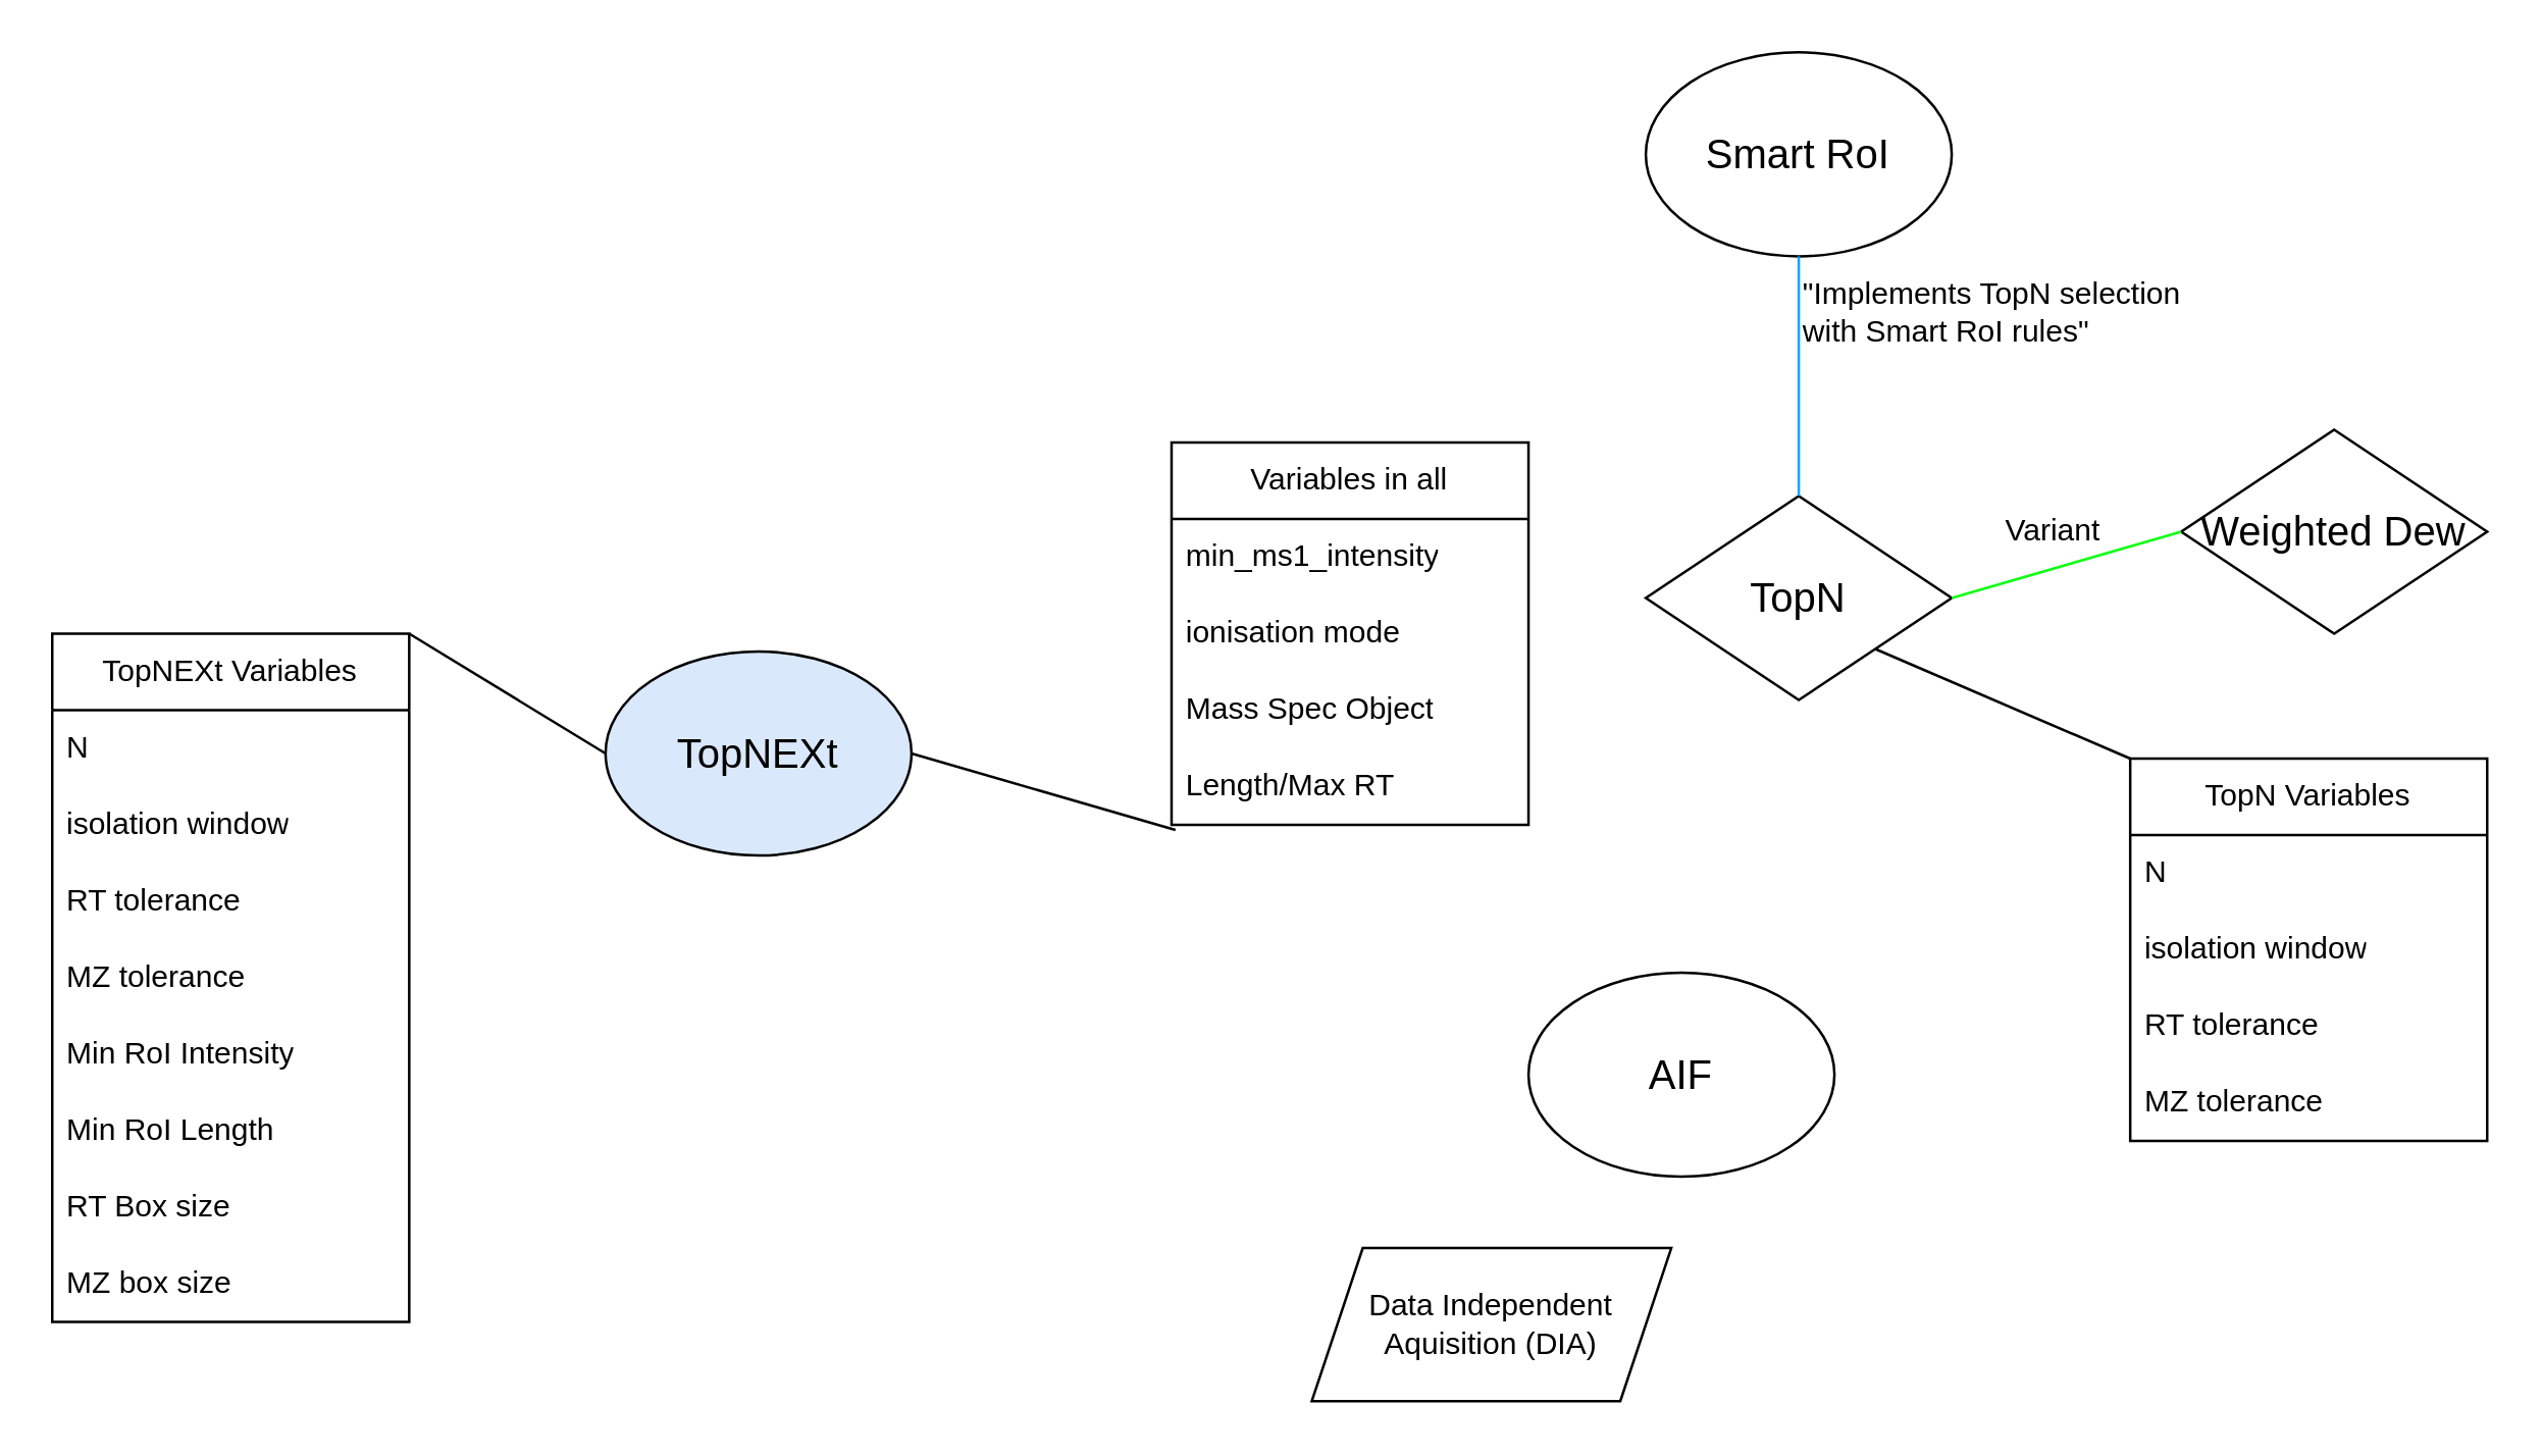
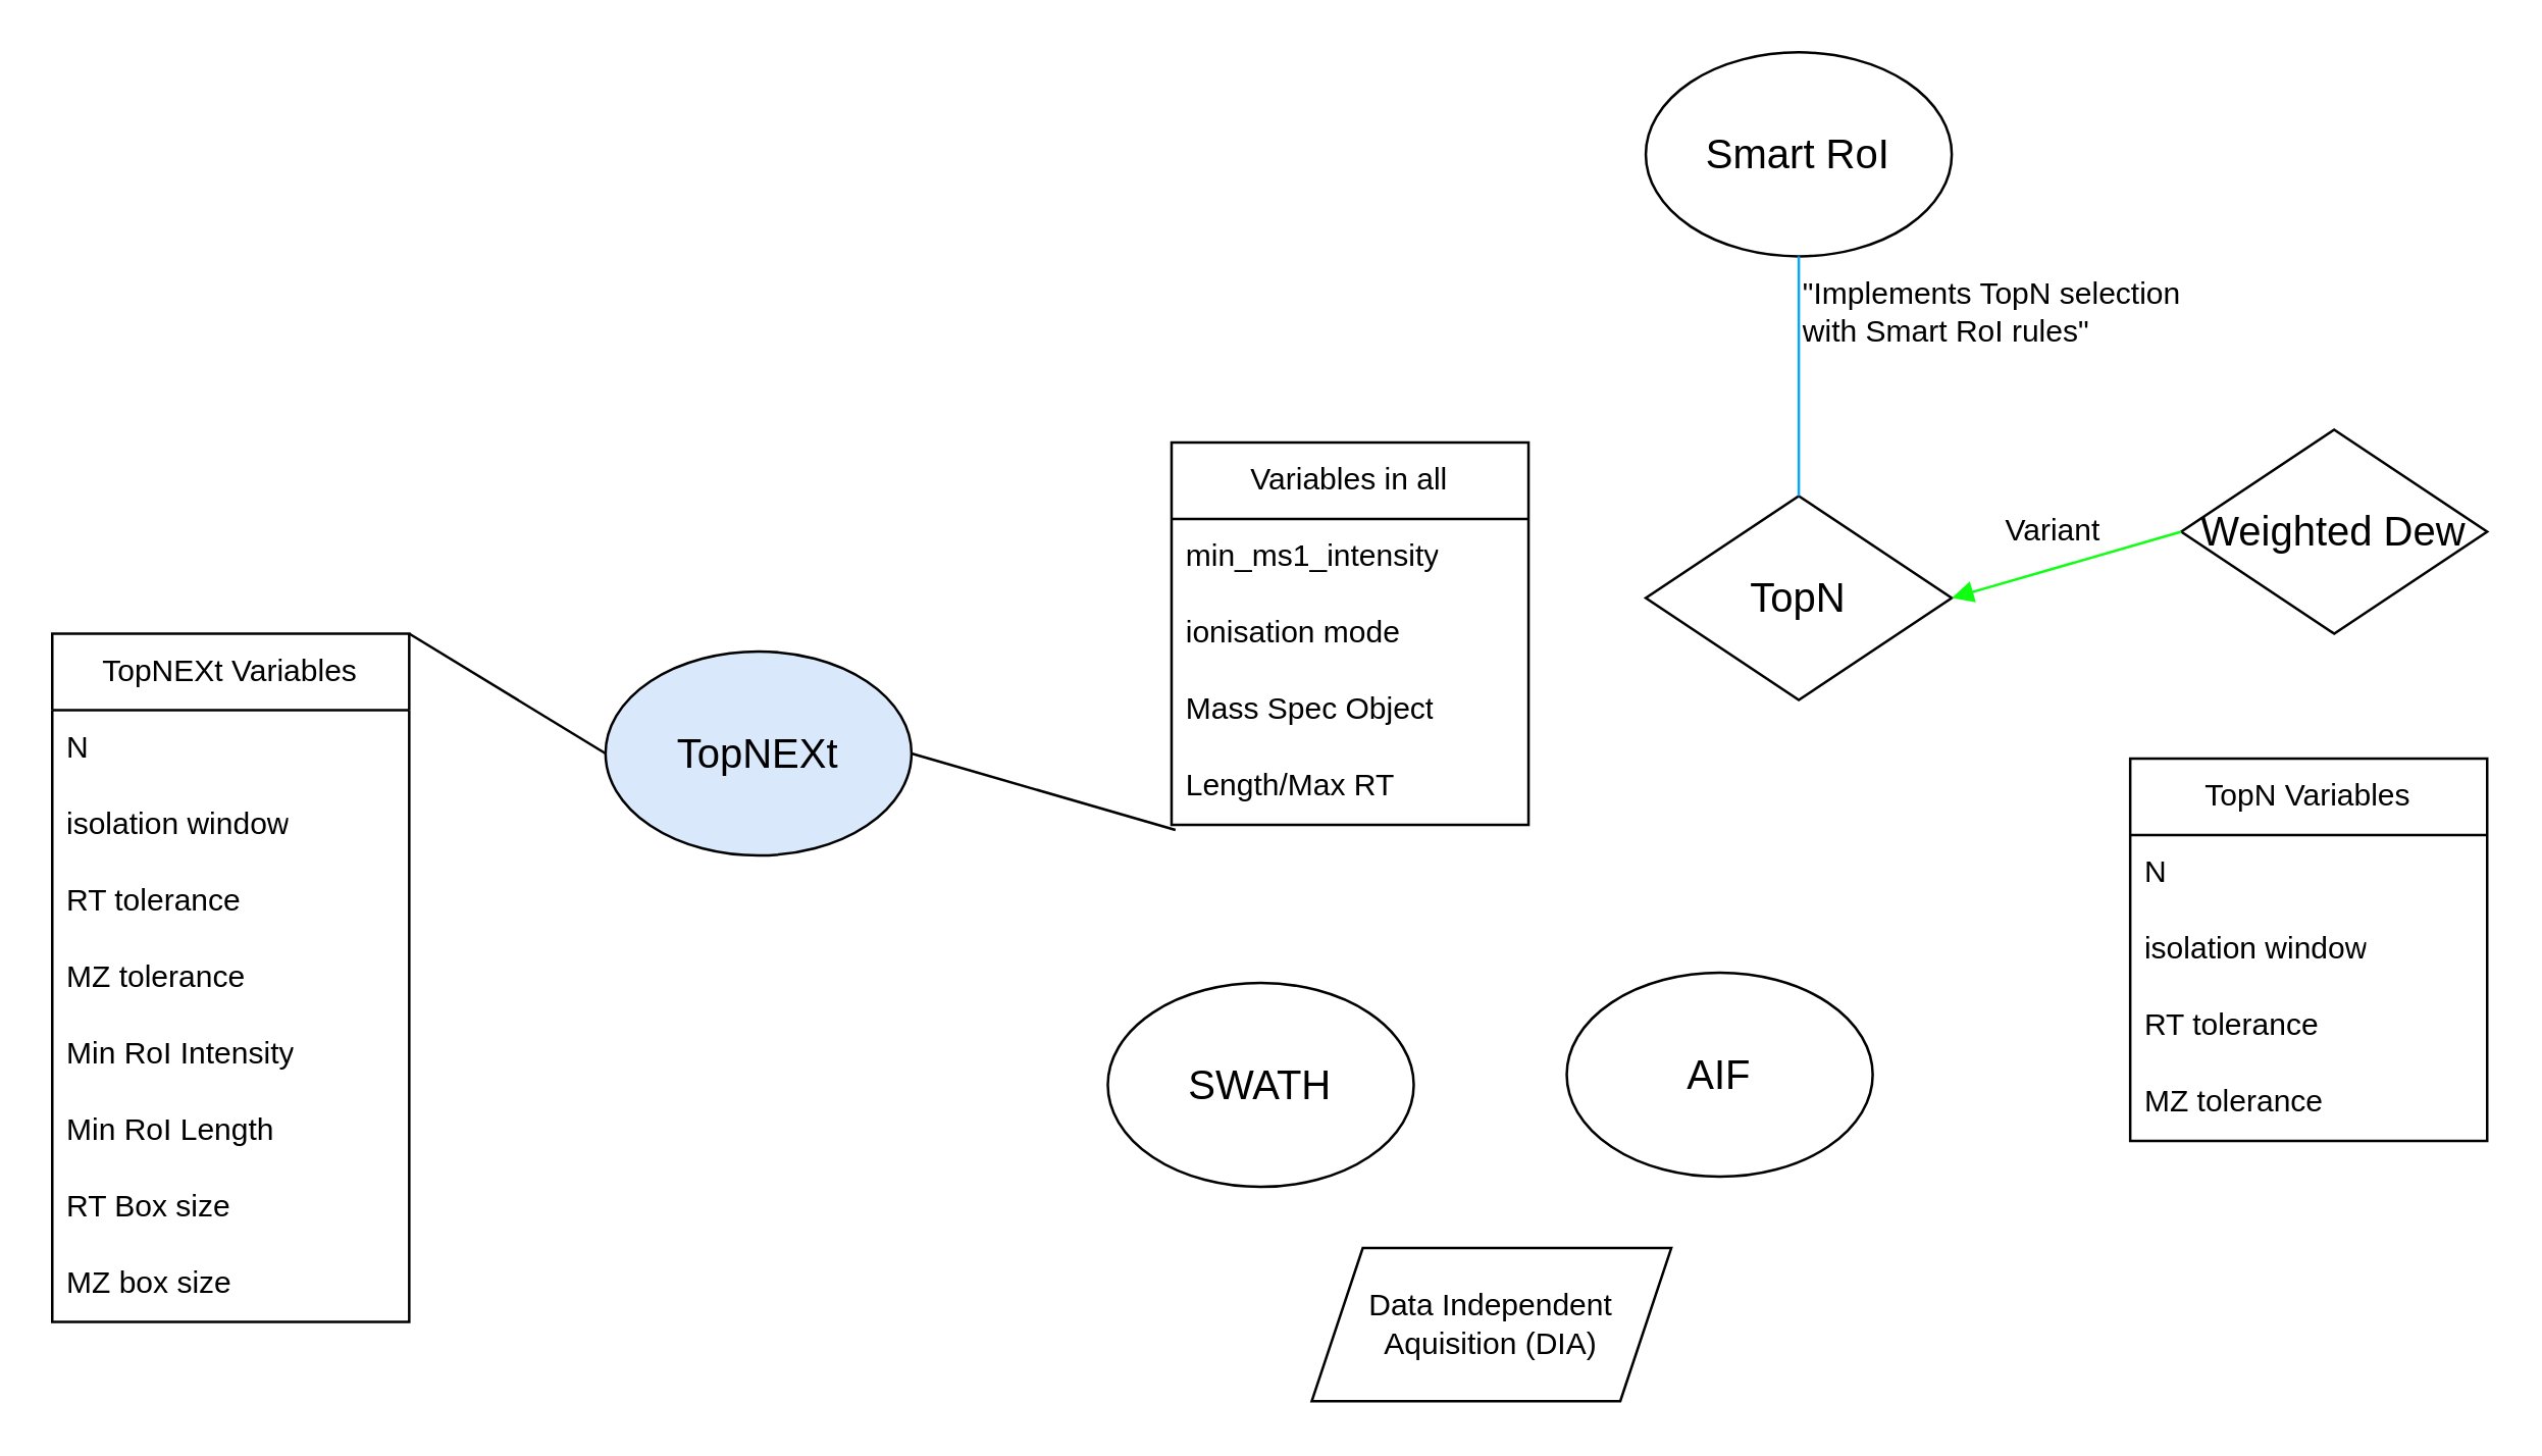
- <mxCell id="13" value="" style="endArrow=none;html=1;rounded=0;exitX=0;exitY=0.5;exitDx=0;exitDy=0;entryX=1;entryY=0.5;entryDx=0;entryDy=0;fontColor=#21FF3F;strokeColor=#0fff13;" edge="1" parent="1" source="4" target="2"><mxGeometry width="50" height="50" relative="1" as="geometry"><mxPoint x="665" y="284" as="sourcePoint" /><mxPoint x="775" y="234" as="targetPoint" /></mxGeometry></mxCell>
+ <mxCell id="13" value="" style="endArrow=block;html=1;rounded=0;exitX=0;exitY=0.5;exitDx=0;exitDy=0;entryX=1;entryY=0.5;entryDx=0;entryDy=0;fontColor=#21FF3F;strokeColor=#0fff13;" edge="1" parent="1" source="4" target="2"><mxGeometry width="50" height="50" relative="1" as="geometry"><mxPoint x="665" y="284" as="sourcePoint" /><mxPoint x="775" y="234" as="targetPoint" /></mxGeometry></mxCell>
- <mxCell id="23" value="" style="endArrow=none;html=1;rounded=0;exitX=1;exitY=1;exitDx=0;exitDy=0;entryX=0;entryY=0;entryDx=0;entryDy=0;" edge="1" parent="1" source="2" target="18"><mxGeometry width="50" height="50" relative="1" as="geometry"><mxPoint x="663" y="286" as="sourcePoint" /><mxPoint x="713" y="236" as="targetPoint" /></mxGeometry></mxCell>
- <mxCell id="5" value="AIF" style="ellipse;whiteSpace=wrap;html=1;fontSize=16;" vertex="1" parent="1"><mxGeometry x="599" y="381" width="120" height="80" as="geometry" /></mxCell>
+ <mxCell id="5" value="AIF" style="ellipse;whiteSpace=wrap;html=1;fontSize=16;" vertex="1" parent="1"><mxGeometry x="614" y="381" width="120" height="80" as="geometry" /></mxCell>
+ <mxCell id="6" value="SWATH" style="ellipse;whiteSpace=wrap;html=1;fontSize=16;" vertex="1" parent="1"><mxGeometry x="434" y="385" width="120" height="80" as="geometry" /></mxCell>
